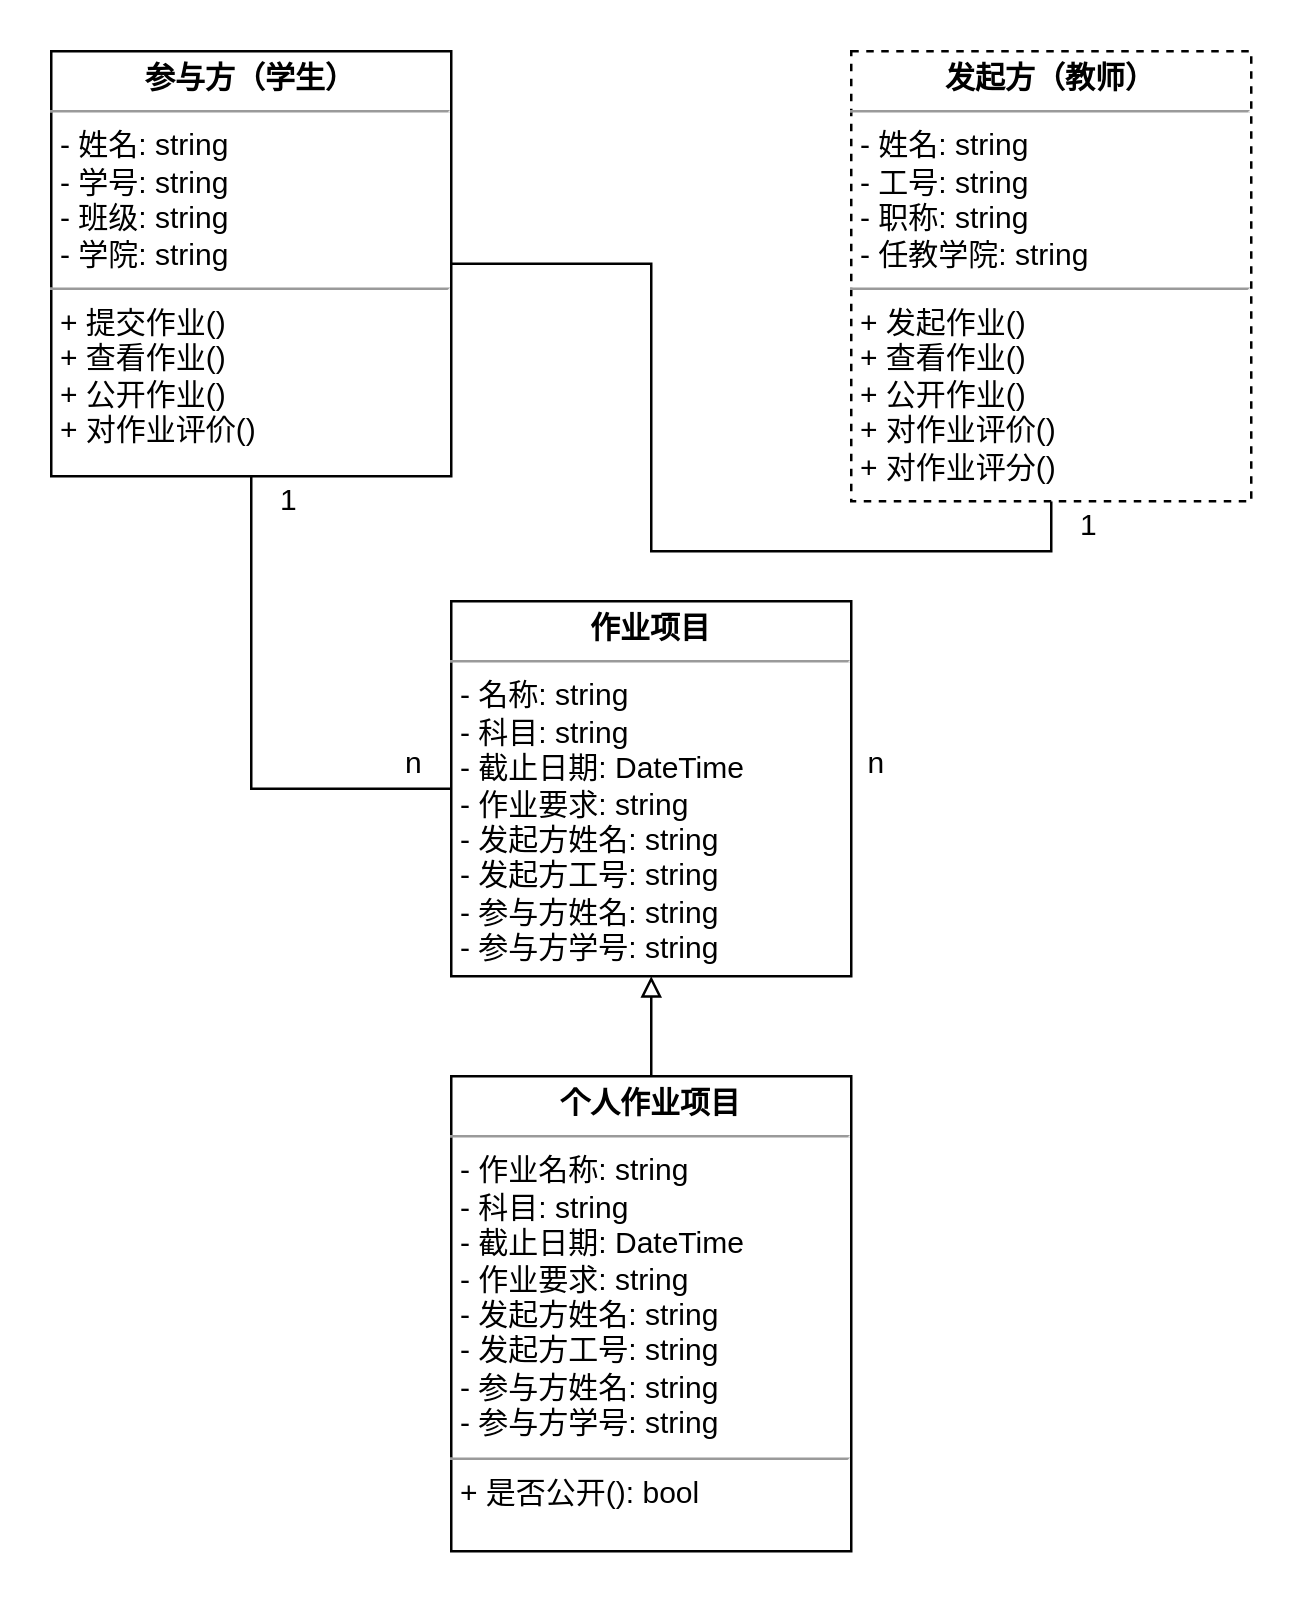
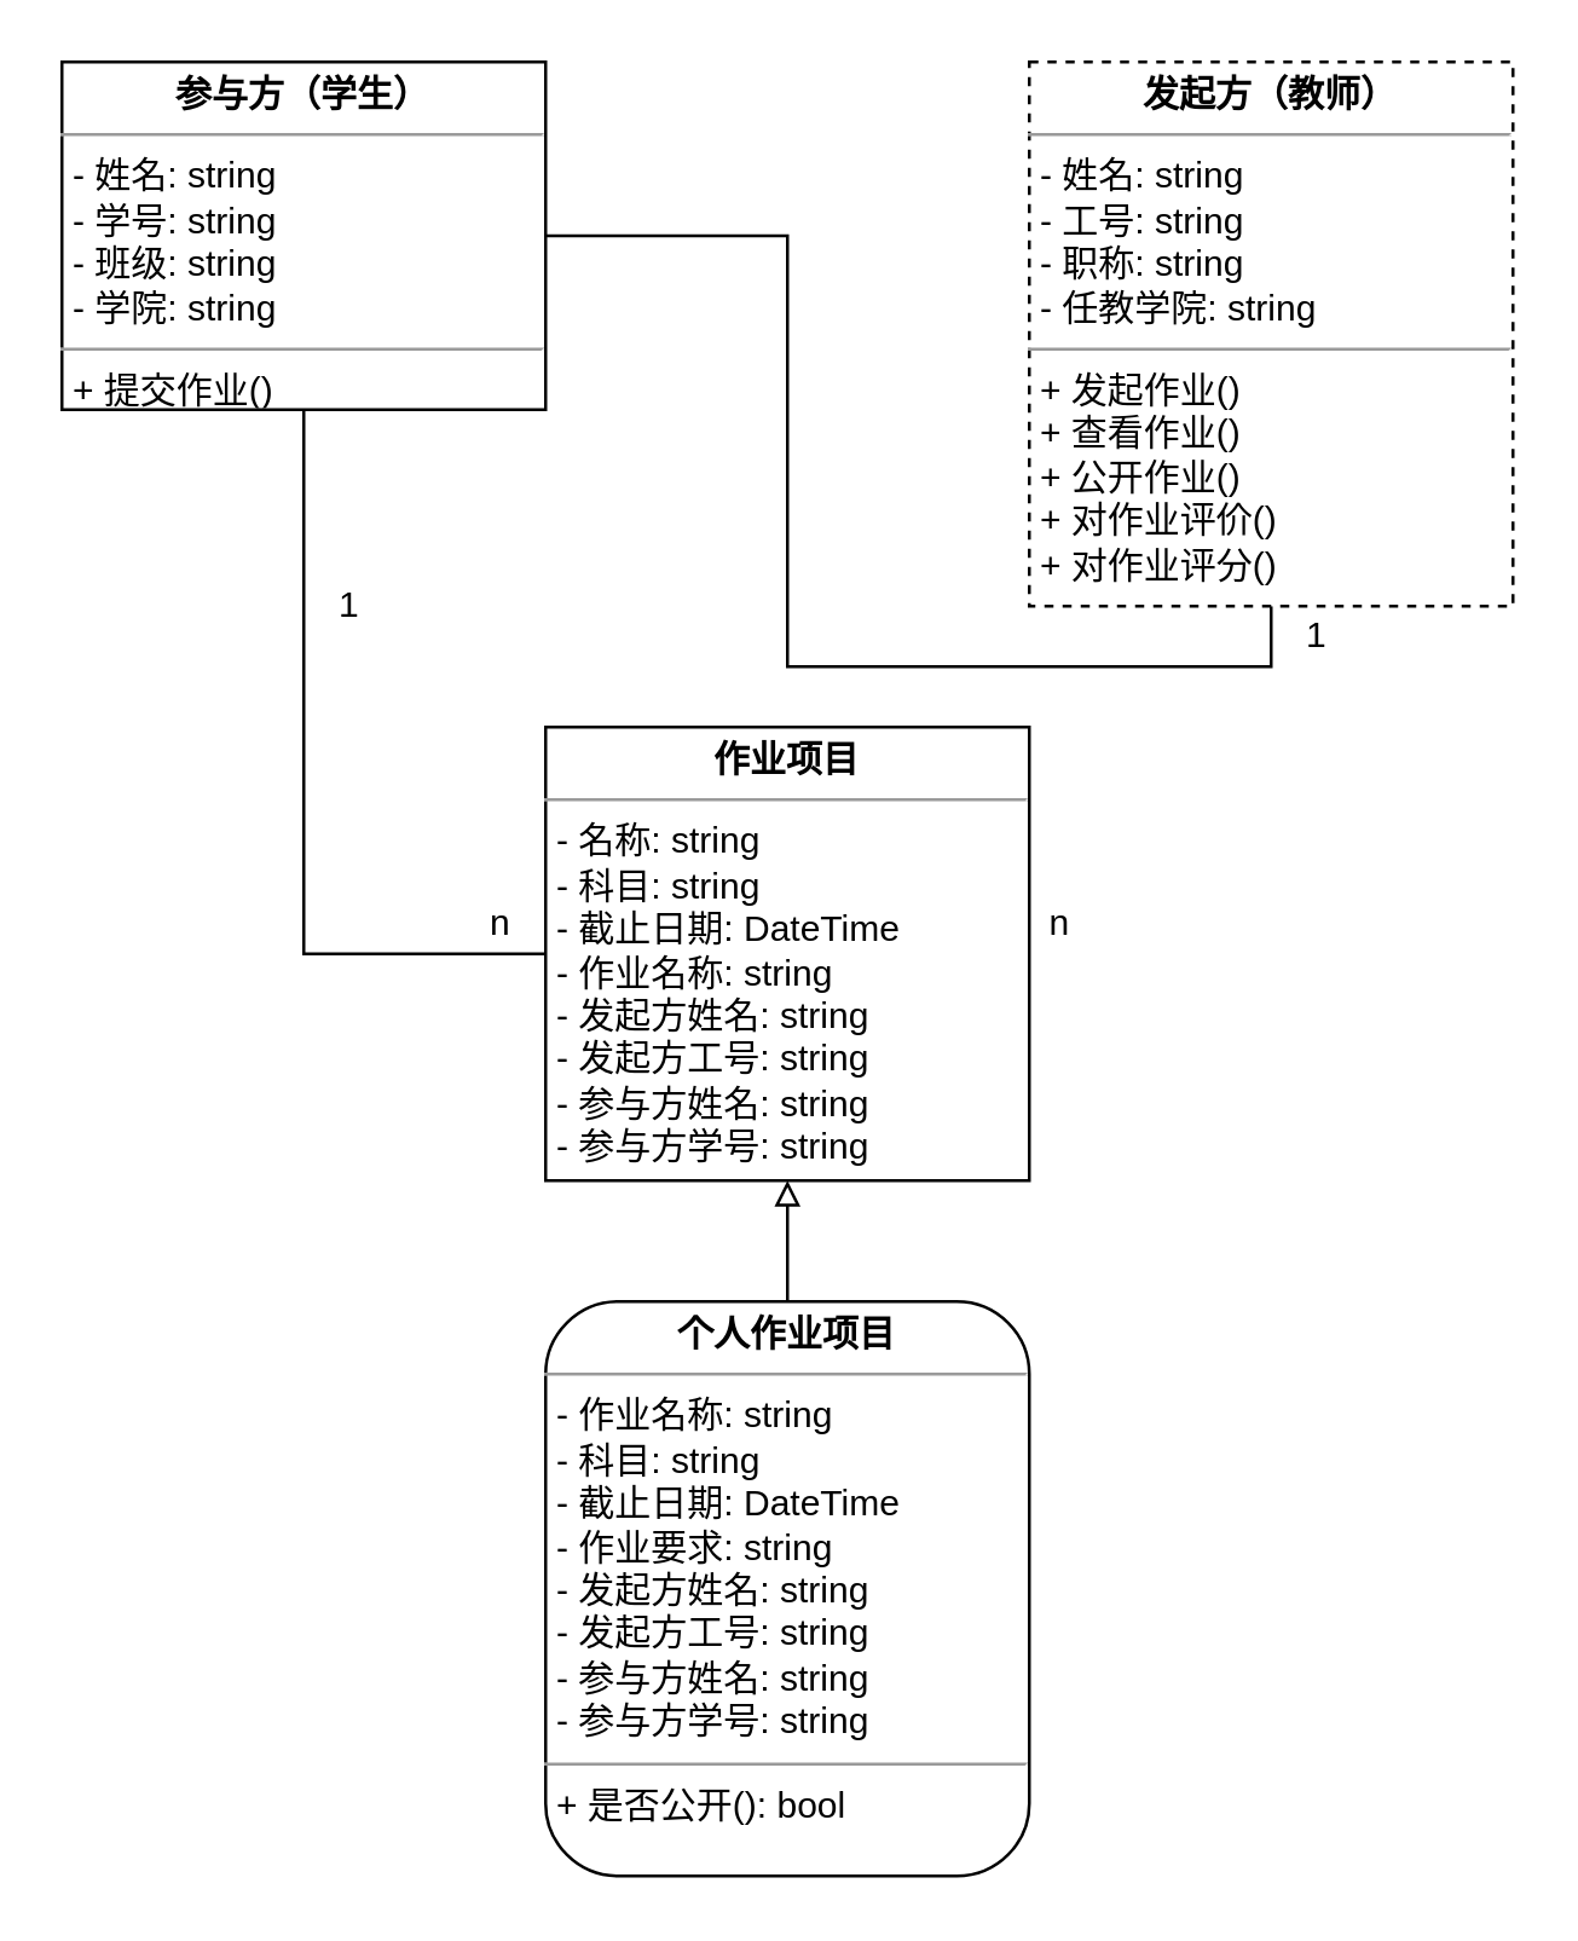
- <mxCell id="3" value="&lt;p style=&quot;margin: 0px ; margin-top: 4px ; text-align: center&quot;&gt;&lt;b&gt;参与方（学生）&lt;/b&gt;&lt;/p&gt;&lt;hr size=&quot;1&quot;&gt;&lt;p style=&quot;margin: 0px ; margin-left: 4px&quot;&gt;- 姓名: string&lt;/p&gt;&lt;p style=&quot;margin: 0px ; margin-left: 4px&quot;&gt;- 学号: string&lt;/p&gt;&lt;p style=&quot;margin: 0px ; margin-left: 4px&quot;&gt;- 班级: string&lt;/p&gt;&lt;p style=&quot;margin: 0px ; margin-left: 4px&quot;&gt;- 学院: string&lt;/p&gt;&lt;hr size=&quot;1&quot;&gt;&lt;p style=&quot;margin: 0px ; margin-left: 4px&quot;&gt;+ 提交作业()&lt;/p&gt;&lt;p style=&quot;margin: 0px ; margin-left: 4px&quot;&gt;+ 查看作业()&lt;/p&gt;&lt;p style=&quot;margin: 0px ; margin-left: 4px&quot;&gt;+ 公开作业()&lt;/p&gt;&lt;p style=&quot;margin: 0px ; margin-left: 4px&quot;&gt;+ 对作业评价()&lt;/p&gt;&lt;p style=&quot;margin: 0px ; margin-left: 4px&quot;&gt;&lt;br&gt;&lt;/p&gt;" style="verticalAlign=top;align=left;overflow=fill;fontSize=12;fontFamily=Helvetica;html=1;" parent="1" vertex="1"><mxGeometry x="20" y="20" width="160" height="170" as="geometry" /></mxCell>
+ <mxCell id="3" value="&lt;p style=&quot;margin: 0px ; margin-top: 4px ; text-align: center&quot;&gt;&lt;b&gt;参与方（学生）&lt;/b&gt;&lt;/p&gt;&lt;hr size=&quot;1&quot;&gt;&lt;p style=&quot;margin: 0px ; margin-left: 4px&quot;&gt;- 姓名: string&lt;/p&gt;&lt;p style=&quot;margin: 0px ; margin-left: 4px&quot;&gt;- 学号: string&lt;/p&gt;&lt;p style=&quot;margin: 0px ; margin-left: 4px&quot;&gt;- 班级: string&lt;/p&gt;&lt;p style=&quot;margin: 0px ; margin-left: 4px&quot;&gt;- 学院: string&lt;/p&gt;&lt;hr size=&quot;1&quot;&gt;&lt;p style=&quot;margin: 0px ; margin-left: 4px&quot;&gt;+ 提交作业()&lt;/p&gt;&lt;p style=&quot;margin: 0px ; margin-left: 4px&quot;&gt;+ 查看作业()&lt;/p&gt;&lt;p style=&quot;margin: 0px ; margin-left: 4px&quot;&gt;+ 公开作业()&lt;/p&gt;&lt;p style=&quot;margin: 0px ; margin-left: 4px&quot;&gt;+ 对作业评价()&lt;/p&gt;&lt;p style=&quot;margin: 0px ; margin-left: 4px&quot;&gt;&lt;br&gt;&lt;/p&gt;" style="verticalAlign=top;align=left;overflow=fill;fontSize=12;fontFamily=Helvetica;html=1;" parent="1" vertex="1"><mxGeometry x="20" y="20" width="160" height="115" as="geometry" /></mxCell>
- <mxCell id="6" value="&lt;p style=&quot;margin: 0px ; margin-top: 4px ; text-align: center&quot;&gt;&lt;b&gt;作业项目&lt;/b&gt;&lt;/p&gt;&lt;hr size=&quot;1&quot;&gt;&lt;p style=&quot;margin: 0px ; margin-left: 4px&quot;&gt;- 名称: string&lt;/p&gt;&lt;p style=&quot;margin: 0px ; margin-left: 4px&quot;&gt;- 科目: string&lt;/p&gt;&lt;p style=&quot;margin: 0px ; margin-left: 4px&quot;&gt;- 截止日期: DateTime&lt;/p&gt;&lt;p style=&quot;margin: 0px ; margin-left: 4px&quot;&gt;- 作业要求: string&lt;/p&gt;&lt;p style=&quot;margin: 0px ; margin-left: 4px&quot;&gt;- 发起方姓名: string&lt;/p&gt;&lt;p style=&quot;margin: 0px ; margin-left: 4px&quot;&gt;- 发起方工号: string&lt;/p&gt;&lt;p style=&quot;margin: 0px ; margin-left: 4px&quot;&gt;- 参与方姓名: string&lt;/p&gt;&lt;p style=&quot;margin: 0px ; margin-left: 4px&quot;&gt;- 参与方学号: string&lt;/p&gt;&lt;hr size=&quot;1&quot;&gt;&lt;p style=&quot;margin: 0px ; margin-left: 4px&quot;&gt;&lt;br&gt;&lt;/p&gt;&lt;p style=&quot;margin: 0px ; margin-left: 4px&quot;&gt;&lt;br&gt;&lt;/p&gt;" style="verticalAlign=top;align=left;overflow=fill;fontSize=12;fontFamily=Helvetica;html=1;" parent="1" vertex="1"><mxGeometry x="180" y="240" width="160" height="150" as="geometry" /></mxCell>
+ <mxCell id="6" value="&lt;p style=&quot;margin: 0px ; margin-top: 4px ; text-align: center&quot;&gt;&lt;b&gt;作业项目&lt;/b&gt;&lt;/p&gt;&lt;hr size=&quot;1&quot;&gt;&lt;p style=&quot;margin: 0px ; margin-left: 4px&quot;&gt;- 名称: string&lt;/p&gt;&lt;p style=&quot;margin: 0px ; margin-left: 4px&quot;&gt;- 科目: string&lt;/p&gt;&lt;p style=&quot;margin: 0px ; margin-left: 4px&quot;&gt;- 截止日期: DateTime&lt;/p&gt;&lt;p style=&quot;margin: 0px ; margin-left: 4px&quot;&gt;- 作业名称: string&lt;/p&gt;&lt;p style=&quot;margin: 0px ; margin-left: 4px&quot;&gt;- 发起方姓名: string&lt;/p&gt;&lt;p style=&quot;margin: 0px ; margin-left: 4px&quot;&gt;- 发起方工号: string&lt;/p&gt;&lt;p style=&quot;margin: 0px ; margin-left: 4px&quot;&gt;- 参与方姓名: string&lt;/p&gt;&lt;p style=&quot;margin: 0px ; margin-left: 4px&quot;&gt;- 参与方学号: string&lt;/p&gt;&lt;hr size=&quot;1&quot;&gt;&lt;p style=&quot;margin: 0px ; margin-left: 4px&quot;&gt;&lt;br&gt;&lt;/p&gt;&lt;p style=&quot;margin: 0px ; margin-left: 4px&quot;&gt;&lt;br&gt;&lt;/p&gt;" style="verticalAlign=top;align=left;overflow=fill;fontSize=12;fontFamily=Helvetica;html=1;" parent="1" vertex="1"><mxGeometry x="180" y="240" width="160" height="150" as="geometry" /></mxCell>
- <mxCell id="8" value="&lt;p style=&quot;margin: 0px ; margin-top: 4px ; text-align: center&quot;&gt;&lt;b&gt;个人作业项目&lt;/b&gt;&lt;/p&gt;&lt;hr size=&quot;1&quot;&gt;&lt;p style=&quot;margin: 0px ; margin-left: 4px&quot;&gt;- 作业名称: string&lt;/p&gt;&lt;p style=&quot;margin: 0px ; margin-left: 4px&quot;&gt;- 科目: string&lt;/p&gt;&lt;p style=&quot;margin: 0px ; margin-left: 4px&quot;&gt;- 截止日期: DateTime&lt;/p&gt;&lt;p style=&quot;margin: 0px ; margin-left: 4px&quot;&gt;- 作业要求: string&lt;/p&gt;&lt;p style=&quot;margin: 0px ; margin-left: 4px&quot;&gt;- 发起方姓名: string&lt;/p&gt;&lt;p style=&quot;margin: 0px ; margin-left: 4px&quot;&gt;- 发起方工号: string&lt;/p&gt;&lt;p style=&quot;margin: 0px ; margin-left: 4px&quot;&gt;- 参与方姓名: string&lt;/p&gt;&lt;p style=&quot;margin: 0px ; margin-left: 4px&quot;&gt;- 参与方学号: string&lt;br&gt;&lt;/p&gt;&lt;hr size=&quot;1&quot;&gt;&lt;p style=&quot;margin: 0px ; margin-left: 4px&quot;&gt;+ 是否公开(): bool&lt;/p&gt;&lt;p style=&quot;margin: 0px ; margin-left: 4px&quot;&gt;&lt;br&gt;&lt;/p&gt;" style="verticalAlign=top;align=left;overflow=fill;fontSize=12;fontFamily=Helvetica;html=1;" parent="1" vertex="1"><mxGeometry x="180" y="430" width="160" height="190" as="geometry" /></mxCell>
+ <mxCell id="8" value="&lt;p style=&quot;margin: 0px ; margin-top: 4px ; text-align: center&quot;&gt;&lt;b&gt;个人作业项目&lt;/b&gt;&lt;/p&gt;&lt;hr size=&quot;1&quot;&gt;&lt;p style=&quot;margin: 0px ; margin-left: 4px&quot;&gt;- 作业名称: string&lt;/p&gt;&lt;p style=&quot;margin: 0px ; margin-left: 4px&quot;&gt;- 科目: string&lt;/p&gt;&lt;p style=&quot;margin: 0px ; margin-left: 4px&quot;&gt;- 截止日期: DateTime&lt;/p&gt;&lt;p style=&quot;margin: 0px ; margin-left: 4px&quot;&gt;- 作业要求: string&lt;/p&gt;&lt;p style=&quot;margin: 0px ; margin-left: 4px&quot;&gt;- 发起方姓名: string&lt;/p&gt;&lt;p style=&quot;margin: 0px ; margin-left: 4px&quot;&gt;- 发起方工号: string&lt;/p&gt;&lt;p style=&quot;margin: 0px ; margin-left: 4px&quot;&gt;- 参与方姓名: string&lt;/p&gt;&lt;p style=&quot;margin: 0px ; margin-left: 4px&quot;&gt;- 参与方学号: string&lt;br&gt;&lt;/p&gt;&lt;hr size=&quot;1&quot;&gt;&lt;p style=&quot;margin: 0px ; margin-left: 4px&quot;&gt;+ 是否公开(): bool&lt;/p&gt;&lt;p style=&quot;margin: 0px ; margin-left: 4px&quot;&gt;&lt;br&gt;&lt;/p&gt;" style="verticalAlign=top;align=left;overflow=fill;fontSize=12;fontFamily=Helvetica;html=1;rounded=1;" parent="1" vertex="1"><mxGeometry x="180" y="430" width="160" height="190" as="geometry" /></mxCell>
